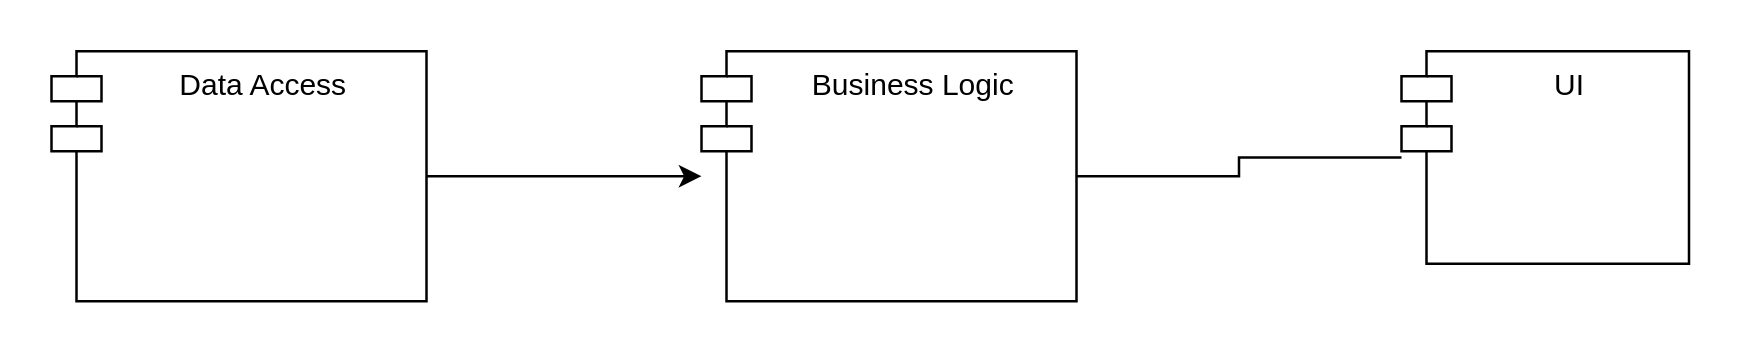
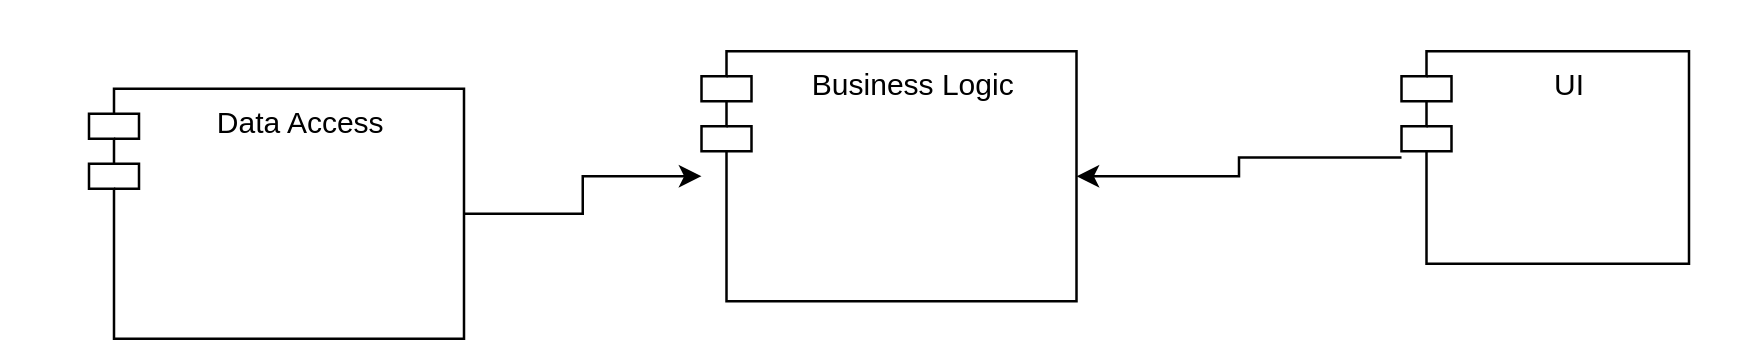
- <mxCell id="3" value="Data Access" style="shape=module;align=left;spacingLeft=20;align=center;verticalAlign=top;whiteSpace=wrap;html=1;" vertex="1" parent="1"><mxGeometry x="20" y="20" width="150" height="100" as="geometry" /></mxCell>
+ <mxCell id="3" value="Data Access" style="shape=module;align=left;spacingLeft=20;align=center;verticalAlign=top;whiteSpace=wrap;html=1;" vertex="1" parent="1"><mxGeometry x="35" y="35" width="150" height="100" as="geometry" /></mxCell>
- <mxCell id="5" style="edgeStyle=orthogonalEdgeStyle;rounded=0;orthogonalLoop=1;jettySize=auto;html=1;endArrow=none;" edge="1" parent="1" source="6" target="4"><mxGeometry relative="1" as="geometry" /></mxCell>
+ <mxCell id="5" style="edgeStyle=orthogonalEdgeStyle;rounded=0;orthogonalLoop=1;jettySize=auto;html=1;" edge="1" parent="1" source="6" target="4"><mxGeometry relative="1" as="geometry" /></mxCell>
